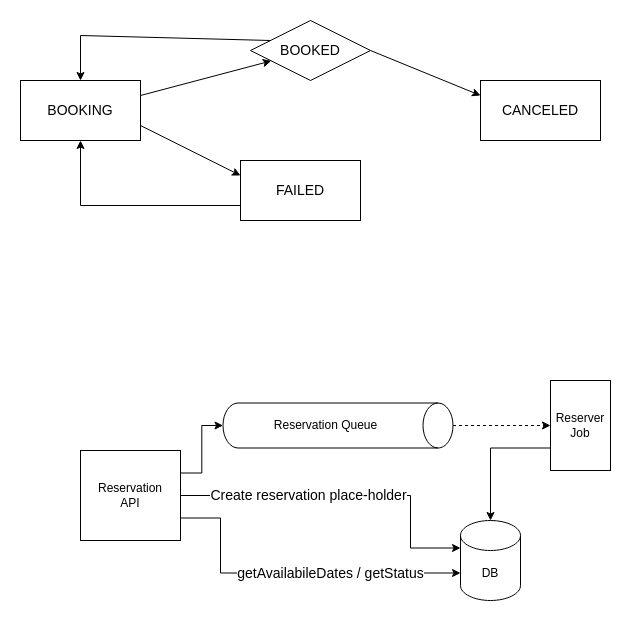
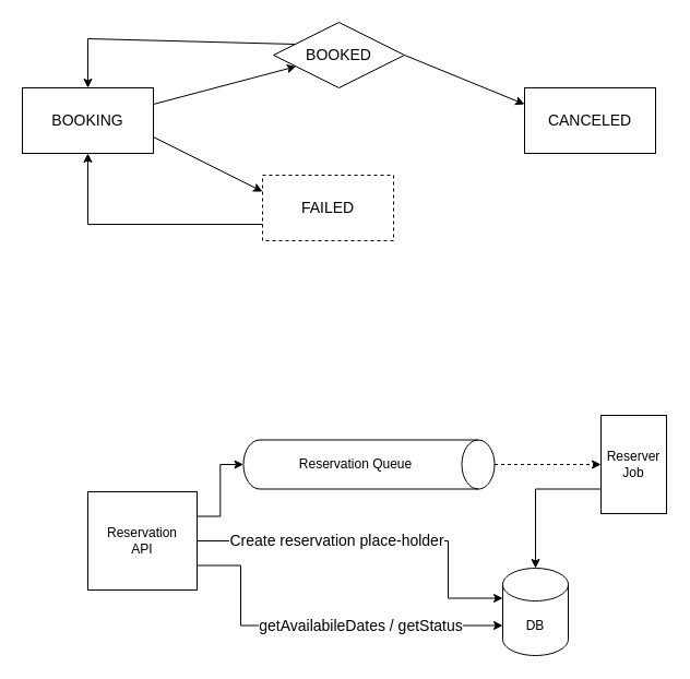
- <mxCell id="15" value="FAILED" style="rounded=0;whiteSpace=wrap;html=1;fontSize=14;" vertex="1" parent="1"><mxGeometry x="240" y="160" width="120" height="60" as="geometry" /></mxCell>
+ <mxCell id="15" value="FAILED" style="rounded=0;whiteSpace=wrap;html=1;fontSize=14;dashed=1;" vertex="1" parent="1"><mxGeometry x="240" y="160" width="120" height="60" as="geometry" /></mxCell>
